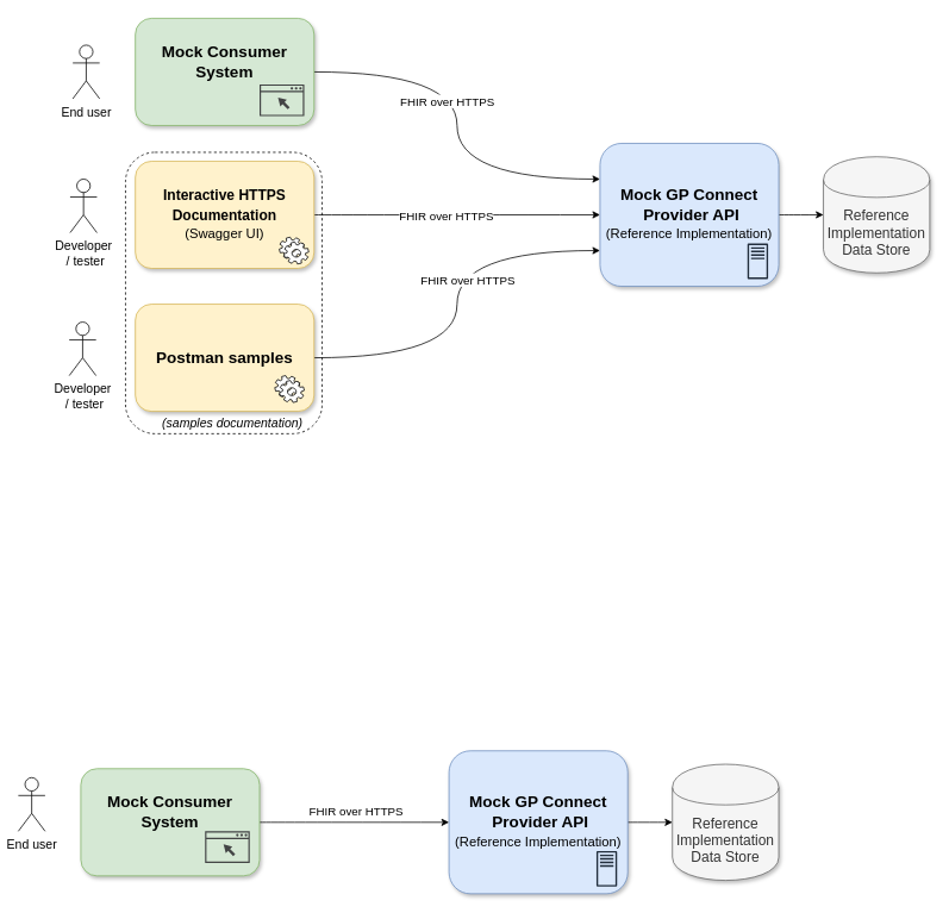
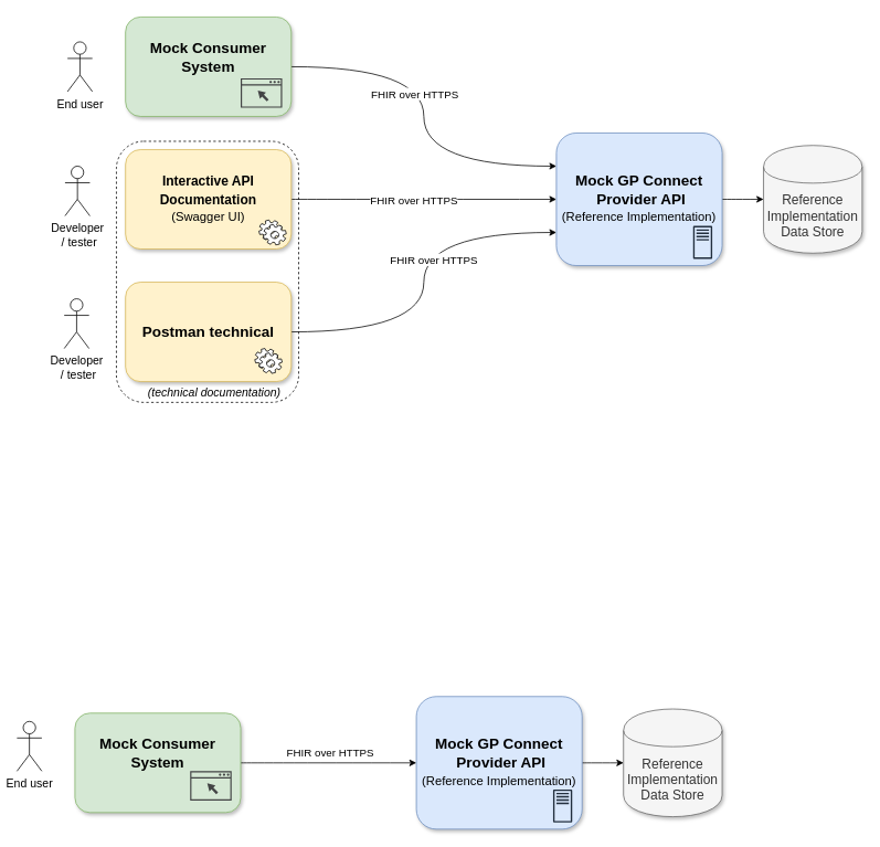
- <mxCell id="7" value="&lt;font&gt;&lt;b style=&quot;font-size: 16px&quot;&gt;Interactive HTTPS Documentation&lt;br style=&quot;font-size: 18px&quot;&gt;&lt;/b&gt;&lt;font style=&quot;font-size: 15px&quot;&gt;(Swagger UI)&lt;/font&gt;&lt;br style=&quot;font-size: 18px&quot;&gt;&lt;/font&gt;" style="rounded=1;whiteSpace=wrap;html=1;fillColor=#fff2cc;strokeColor=#d6b656;shadow=1;fontSize=18;" vertex="1" parent="1"><mxGeometry x="151" y="180" width="200" height="120" as="geometry" /></mxCell>
+ <mxCell id="7" value="&lt;font&gt;&lt;b style=&quot;font-size: 16px&quot;&gt;Interactive API Documentation&lt;br style=&quot;font-size: 18px&quot;&gt;&lt;/b&gt;&lt;font style=&quot;font-size: 15px&quot;&gt;(Swagger UI)&lt;/font&gt;&lt;br style=&quot;font-size: 18px&quot;&gt;&lt;/font&gt;" style="rounded=1;whiteSpace=wrap;html=1;fillColor=#fff2cc;strokeColor=#d6b656;shadow=1;fontSize=18;" vertex="1" parent="1"><mxGeometry x="151" y="180" width="200" height="120" as="geometry" /></mxCell>
- <mxCell id="13" value="&lt;font style=&quot;font-size: 18px;&quot;&gt;&lt;b style=&quot;font-size: 18px;&quot;&gt;Postman samples&lt;/b&gt;&lt;br style=&quot;font-size: 18px;&quot;&gt;&lt;/font&gt;" style="rounded=1;whiteSpace=wrap;html=1;fillColor=#fff2cc;strokeColor=#d6b656;shadow=1;fontSize=18;" vertex="1" parent="1"><mxGeometry x="151" y="340" width="200" height="120" as="geometry" /></mxCell>
+ <mxCell id="13" value="&lt;font style=&quot;font-size: 18px;&quot;&gt;&lt;b style=&quot;font-size: 18px;&quot;&gt;Postman technical&lt;/b&gt;&lt;br style=&quot;font-size: 18px;&quot;&gt;&lt;/font&gt;" style="rounded=1;whiteSpace=wrap;html=1;fillColor=#fff2cc;strokeColor=#d6b656;shadow=1;fontSize=18;" vertex="1" parent="1"><mxGeometry x="151" y="340" width="200" height="120" as="geometry" /></mxCell>
- <mxCell id="2" value="&lt;i&gt;&lt;font style=&quot;font-size: 14px&quot;&gt;(samples documentation)&amp;nbsp; &amp;nbsp; &amp;nbsp;&lt;/font&gt;&lt;/i&gt;" style="rounded=1;whiteSpace=wrap;html=1;dashed=1;verticalAlign=bottom;align=right;" vertex="1" parent="1"><mxGeometry x="140" y="170" width="220" height="315" as="geometry" /></mxCell>
+ <mxCell id="2" value="&lt;i&gt;&lt;font style=&quot;font-size: 14px&quot;&gt;(technical documentation)&amp;nbsp; &amp;nbsp; &amp;nbsp;&lt;/font&gt;&lt;/i&gt;" style="rounded=1;whiteSpace=wrap;html=1;dashed=1;verticalAlign=bottom;align=right;" vertex="1" parent="1"><mxGeometry x="140" y="170" width="220" height="315" as="geometry" /></mxCell>
